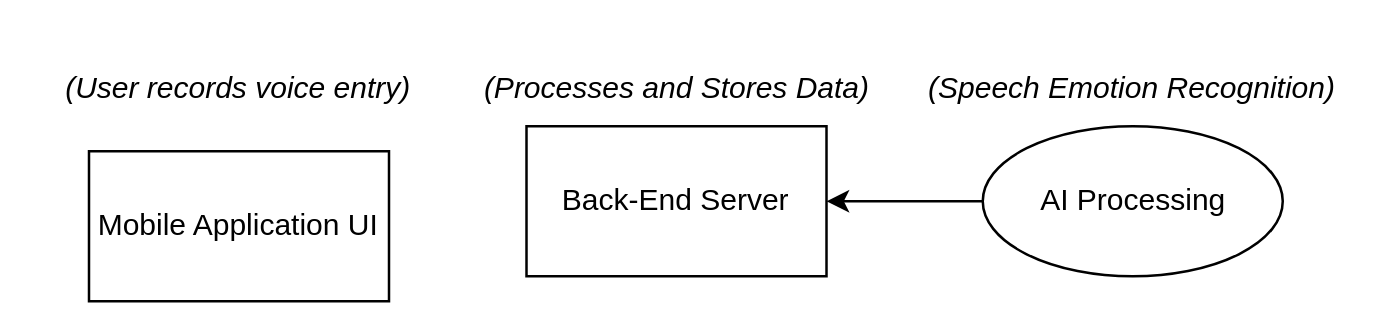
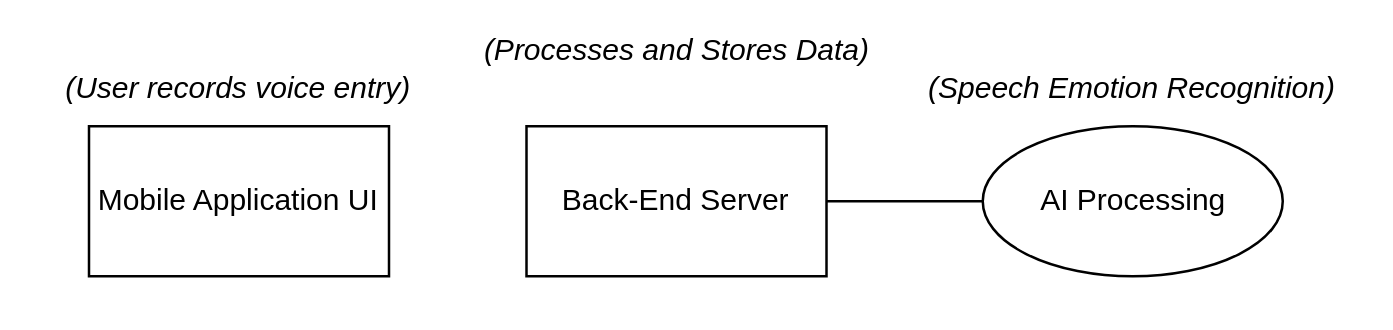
- <mxCell id="7" value="&lt;i&gt;(Processes and Stores Data)&lt;/i&gt;" style="text;html=1;align=center;verticalAlign=middle;whiteSpace=wrap;rounded=0;" vertex="1" parent="1"><mxGeometry x="187.5" y="20" width="165" height="30" as="geometry" /></mxCell>
+ <mxCell id="7" value="&lt;i&gt;(Processes and Stores Data)&lt;/i&gt;" style="text;html=1;align=center;verticalAlign=middle;whiteSpace=wrap;rounded=0;" vertex="1" parent="1"><mxGeometry x="187.5" y="5" width="165" height="30" as="geometry" /></mxCell>
- <mxCell id="3" style="edgeStyle=orthogonalEdgeStyle;rounded=0;orthogonalLoop=1;jettySize=auto;html=1;exitX=0;exitY=0.5;exitDx=0;exitDy=0;" edge="1" parent="1" source="4" target="2"><mxGeometry relative="1" as="geometry" /></mxCell>
+ <mxCell id="3" style="edgeStyle=orthogonalEdgeStyle;rounded=0;orthogonalLoop=1;jettySize=auto;html=1;exitX=0;exitY=0.5;exitDx=0;exitDy=0;endArrow=none;" edge="1" parent="1" source="4" target="2"><mxGeometry relative="1" as="geometry" /></mxCell>
- <mxCell id="5" value="Mobile Application UI" style="rounded=0;whiteSpace=wrap;html=1;" vertex="1" parent="1"><mxGeometry x="35" y="60" width="120" height="60" as="geometry" /></mxCell>
+ <mxCell id="5" value="Mobile Application UI" style="rounded=0;whiteSpace=wrap;html=1;" vertex="1" parent="1"><mxGeometry x="35" y="50" width="120" height="60" as="geometry" /></mxCell>
